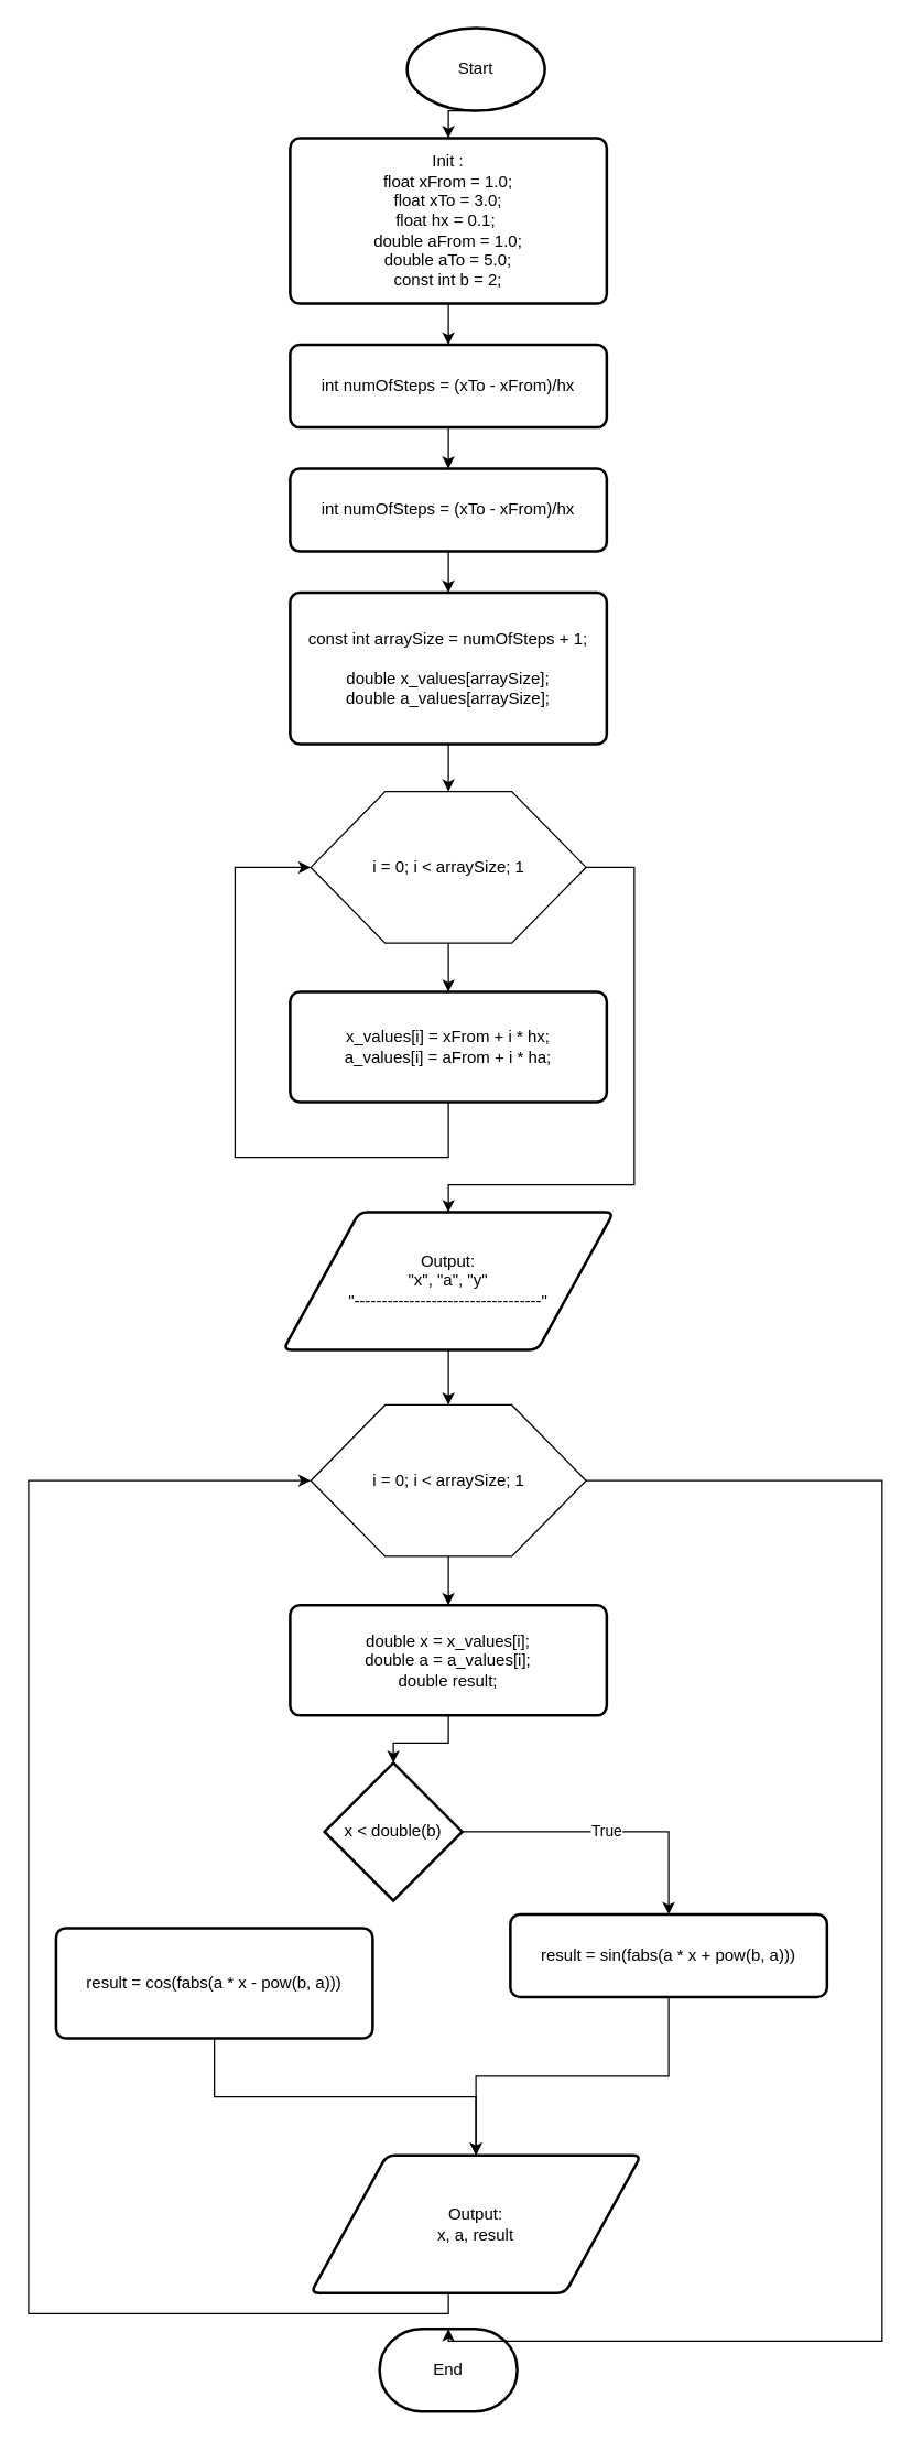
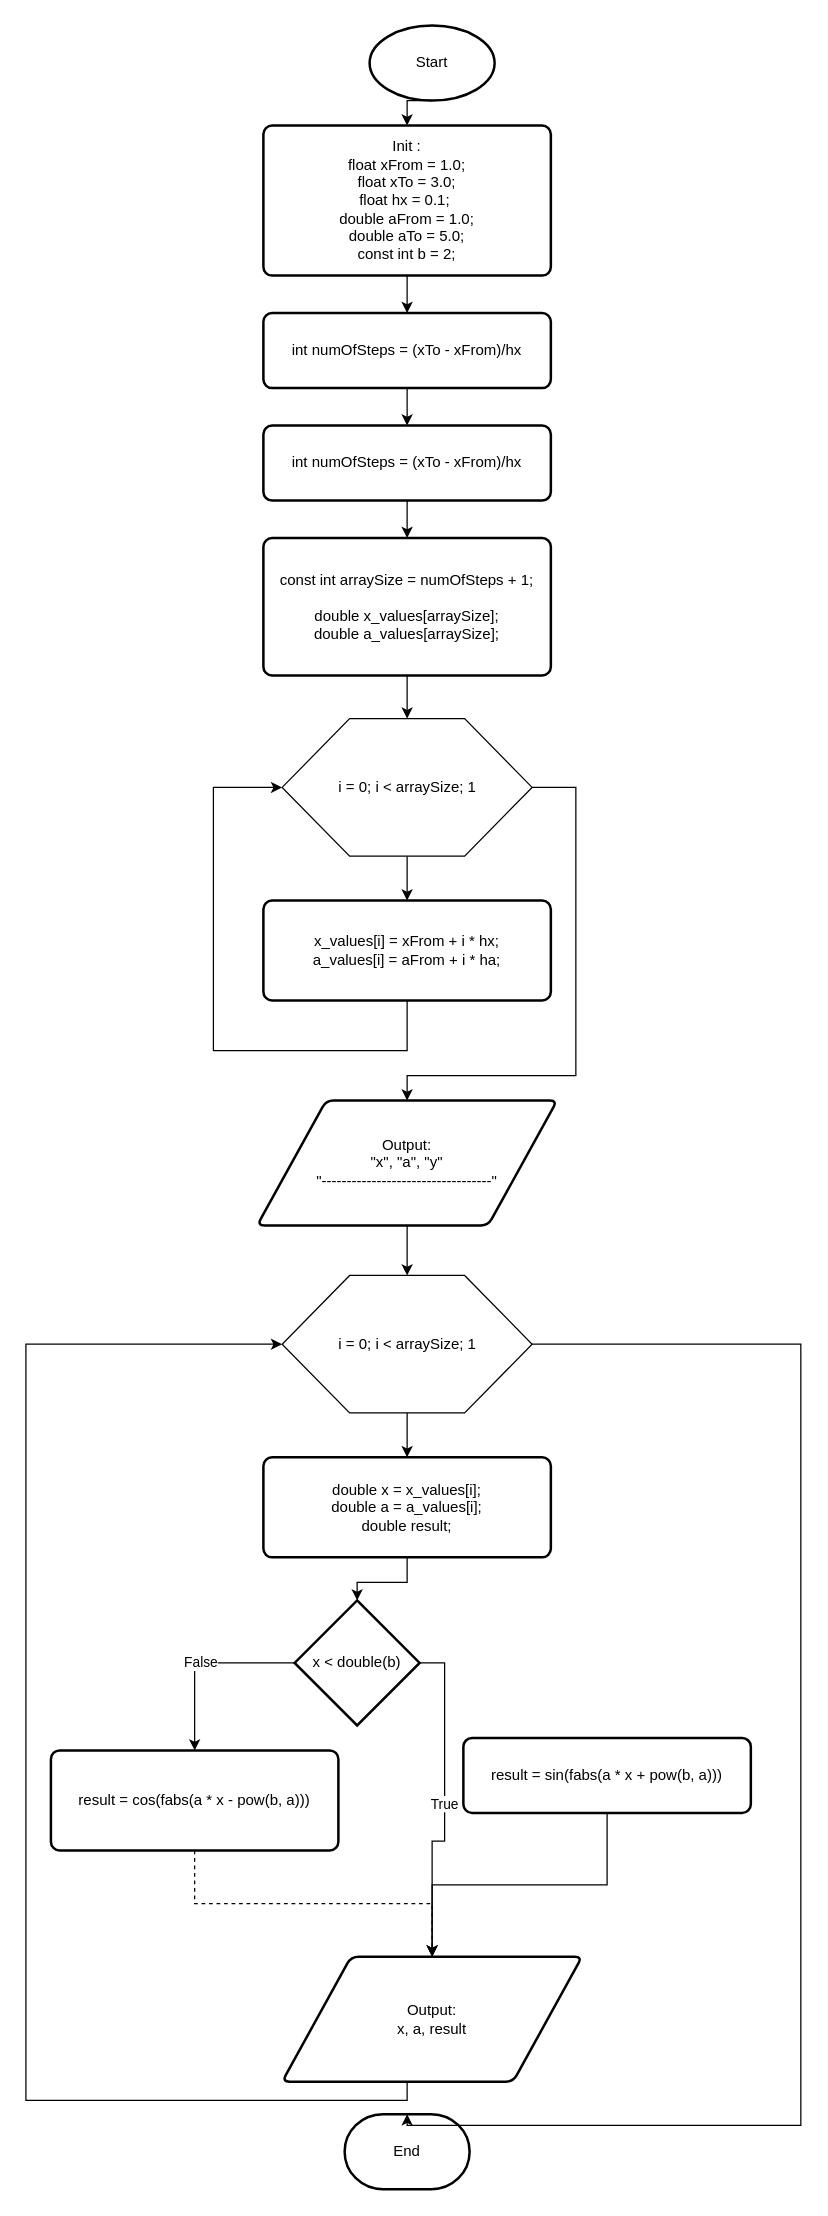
+ <mxCell id="22" value="False" style="edgeStyle=orthogonalEdgeStyle;rounded=0;orthogonalLoop=1;jettySize=auto;html=1;exitX=0;exitY=0.5;exitDx=0;exitDy=0;exitPerimeter=0;entryX=0.5;entryY=0;entryDx=0;entryDy=0;" edge="1" parent="1" source="24" target="29"><mxGeometry relative="1" as="geometry" /></mxCell>
- <mxCell id="23" value="True" style="edgeStyle=orthogonalEdgeStyle;rounded=0;orthogonalLoop=1;jettySize=auto;html=1;exitX=1;exitY=0.5;exitDx=0;exitDy=0;exitPerimeter=0;entryX=0.5;entryY=0;entryDx=0;entryDy=0;" edge="1" parent="1" source="24" target="27"><mxGeometry relative="1" as="geometry" /></mxCell>
+ <mxCell id="23" value="True" style="edgeStyle=orthogonalEdgeStyle;rounded=0;orthogonalLoop=1;jettySize=auto;html=1;exitX=1;exitY=0.5;exitDx=0;exitDy=0;exitPerimeter=0;" edge="1" parent="1" source="24" target="31"><mxGeometry relative="1" as="geometry" /></mxCell>
- <mxCell id="28" style="edgeStyle=orthogonalEdgeStyle;rounded=0;orthogonalLoop=1;jettySize=auto;html=1;exitX=0.5;exitY=1;exitDx=0;exitDy=0;entryX=0.5;entryY=0;entryDx=0;entryDy=0;" edge="1" parent="1" source="29" target="31"><mxGeometry relative="1" as="geometry" /></mxCell>
+ <mxCell id="28" style="edgeStyle=orthogonalEdgeStyle;rounded=0;orthogonalLoop=1;jettySize=auto;html=1;exitX=0.5;exitY=1;exitDx=0;exitDy=0;entryX=0.5;entryY=0;entryDx=0;entryDy=0;dashed=1;" edge="1" parent="1" source="29" target="31"><mxGeometry relative="1" as="geometry" /></mxCell>
